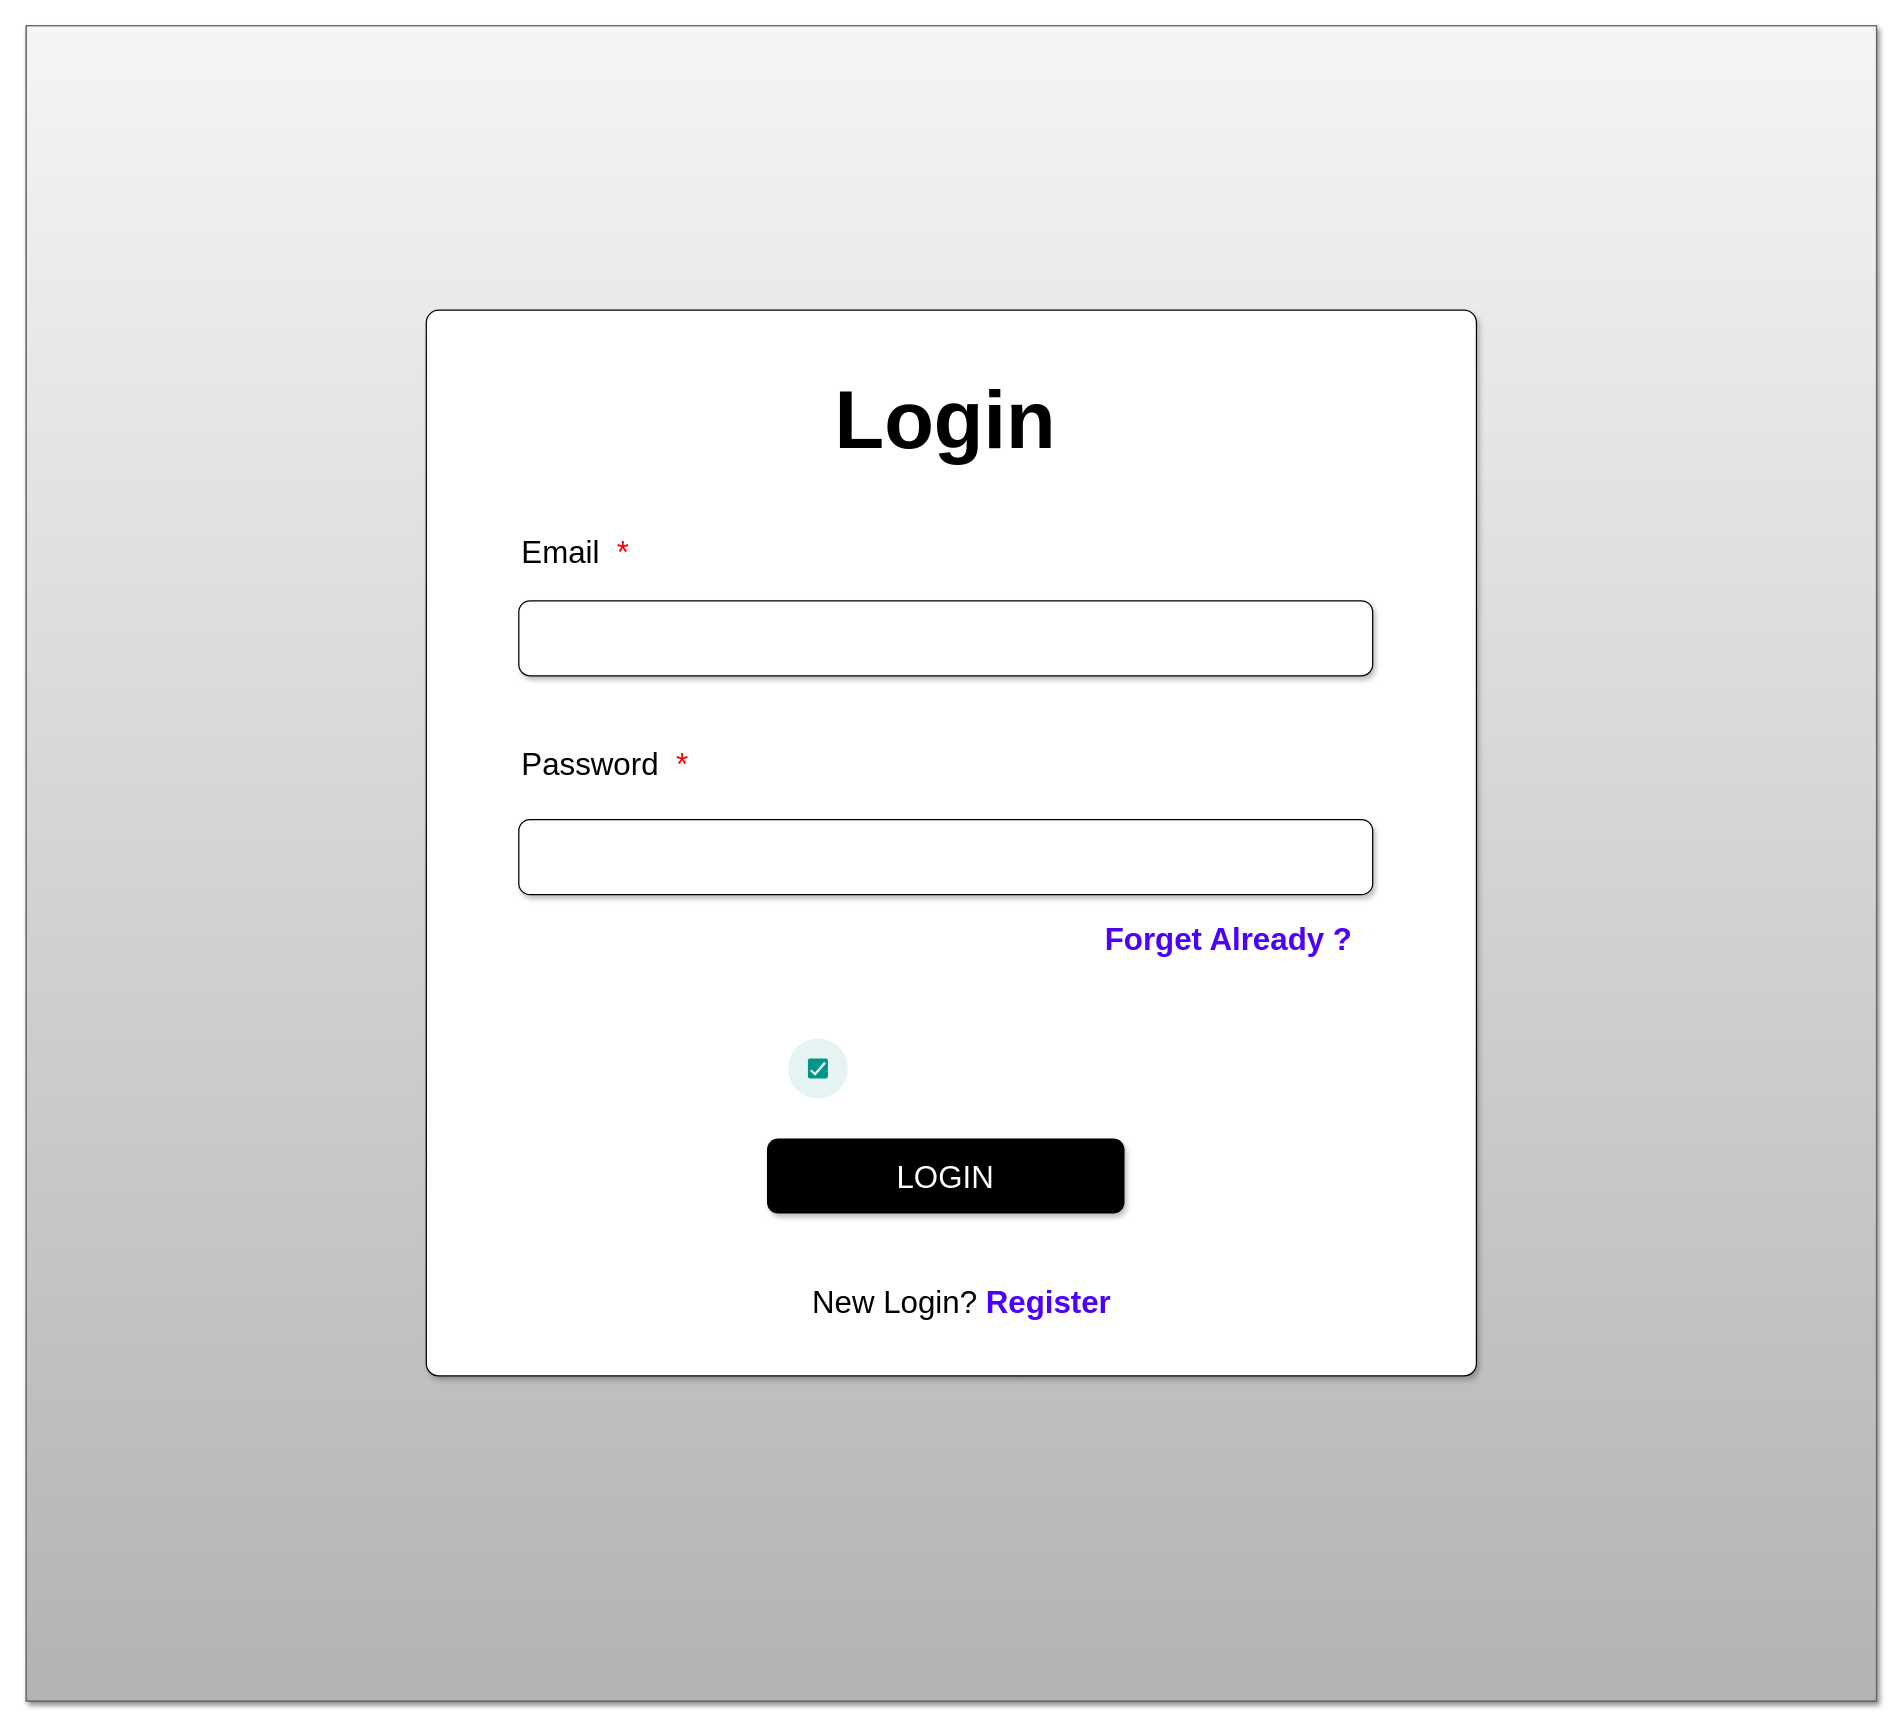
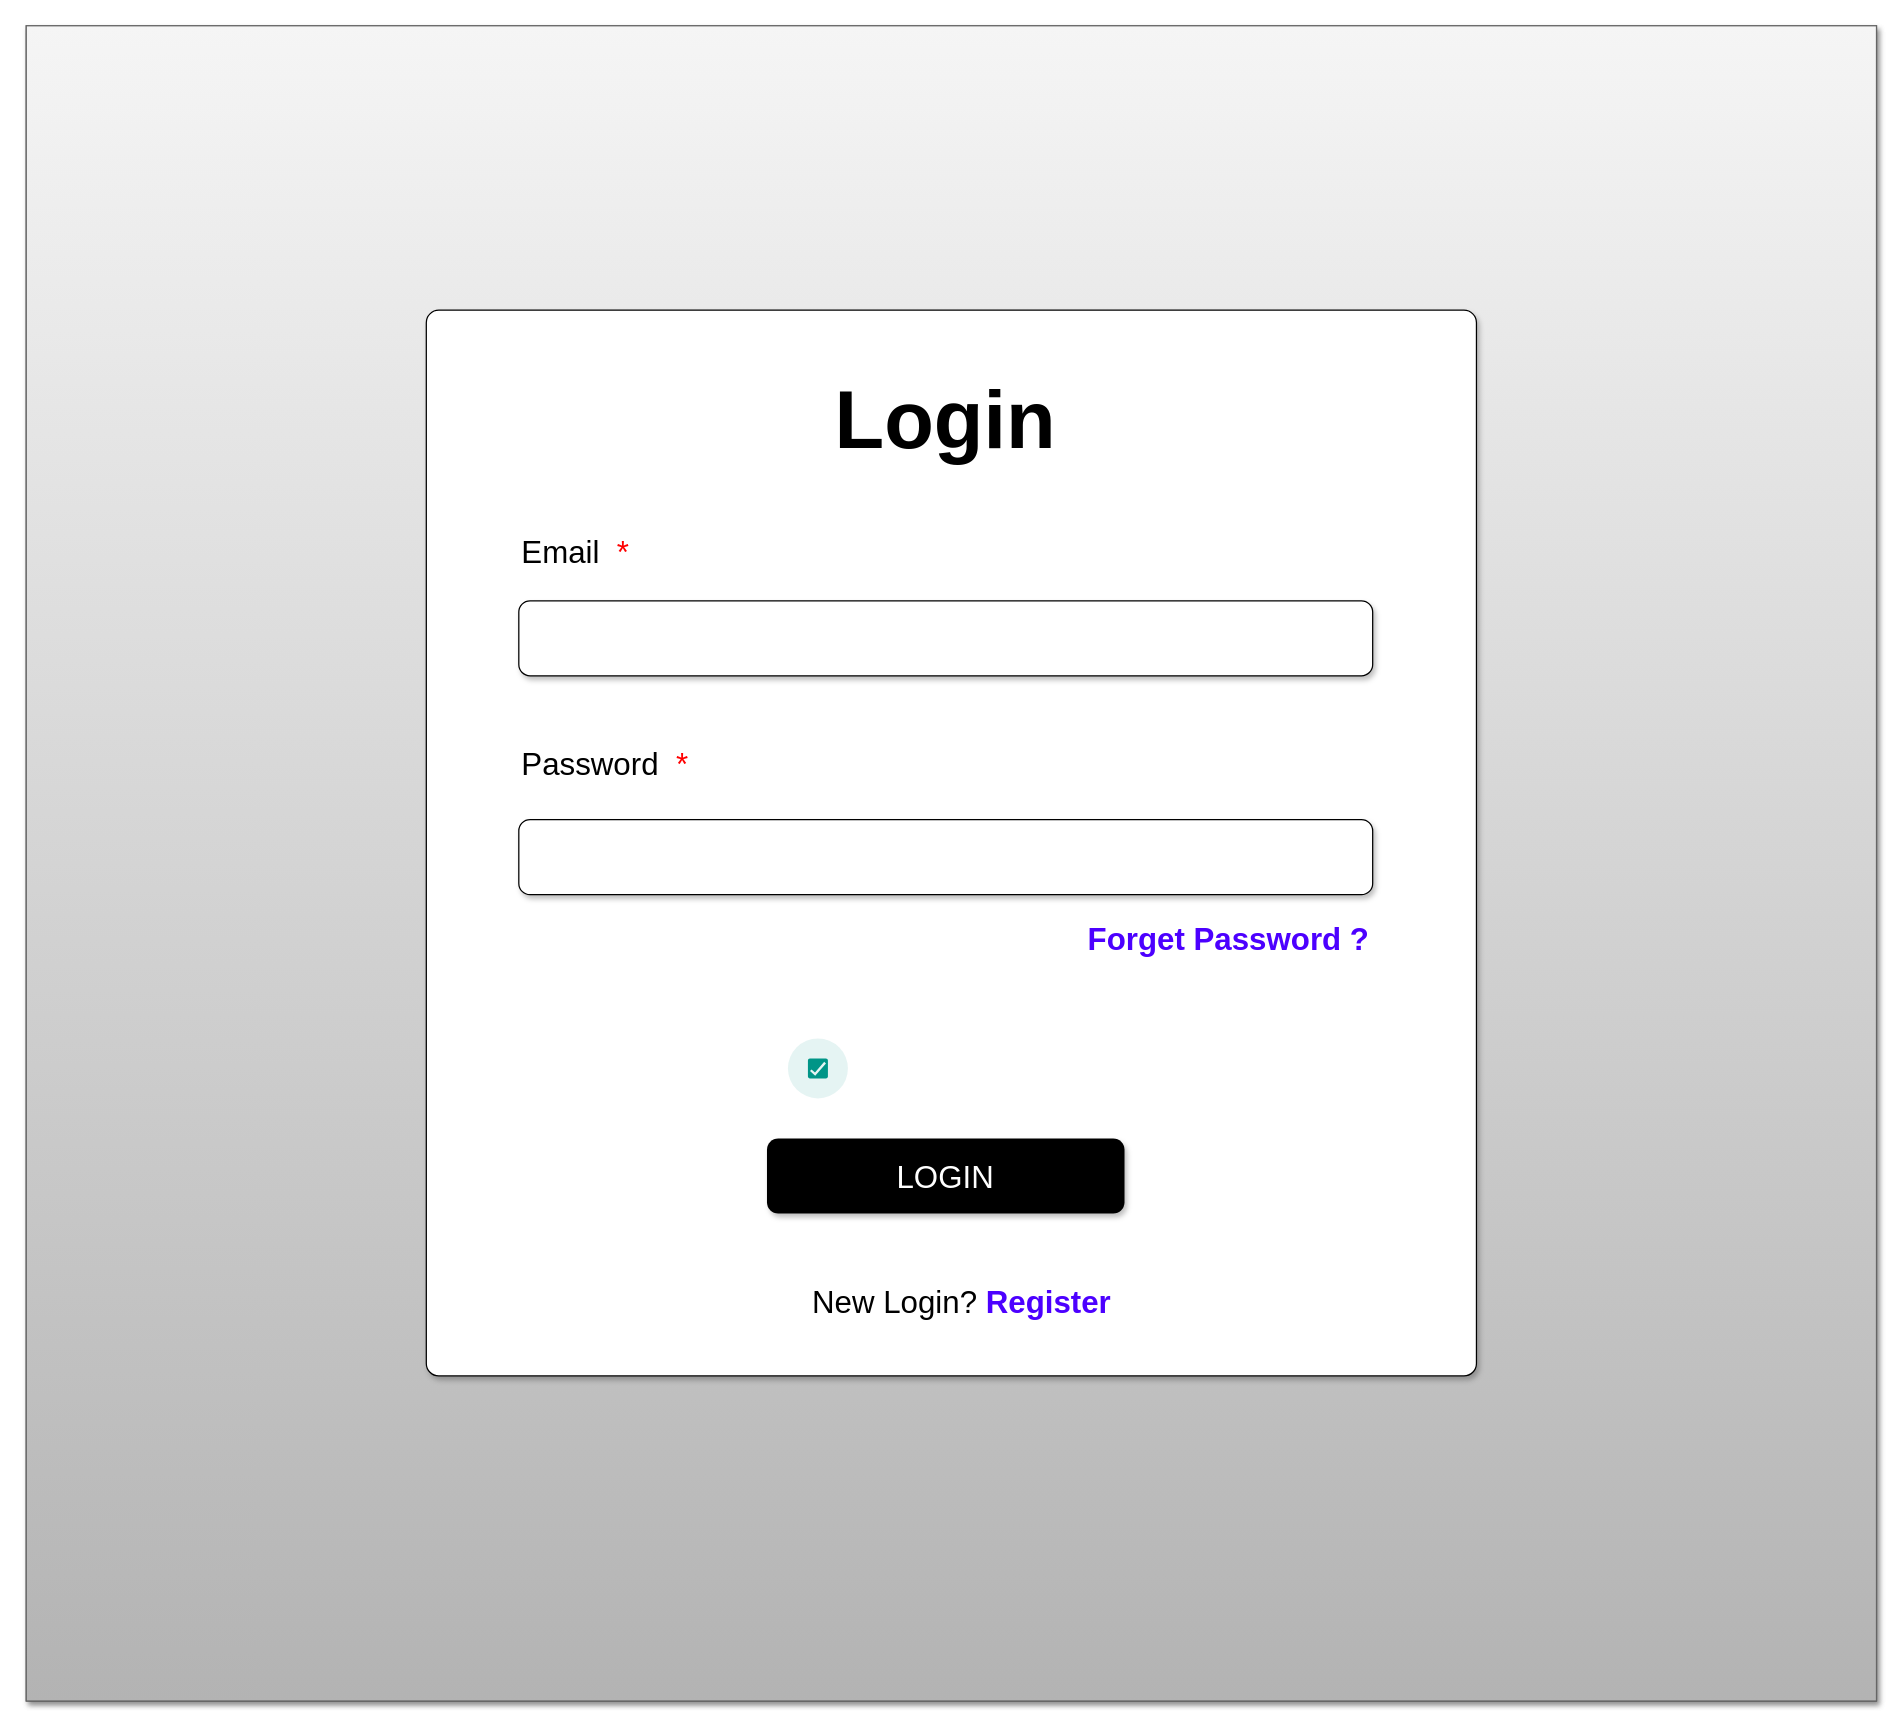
- <mxCell id="31" value="&lt;font style=&quot;font-size: 25px&quot; color=&quot;#4c00ff&quot;&gt;&lt;b&gt;Forget Already ?&lt;/b&gt;&lt;/font&gt;" style="text;html=1;strokeColor=none;fillColor=none;align=center;verticalAlign=middle;whiteSpace=wrap;rounded=0;" vertex="1" parent="1"><mxGeometry x="868.25" y="740" width="229.25" height="20" as="geometry" /></mxCell>
+ <mxCell id="31" value="&lt;font style=&quot;font-size: 25px&quot; color=&quot;#4c00ff&quot;&gt;&lt;b&gt;Forget Password ?&lt;/b&gt;&lt;/font&gt;" style="text;html=1;strokeColor=none;fillColor=none;align=center;verticalAlign=middle;whiteSpace=wrap;rounded=0;" vertex="1" parent="1"><mxGeometry x="868.25" y="740" width="229.25" height="20" as="geometry" /></mxCell>
